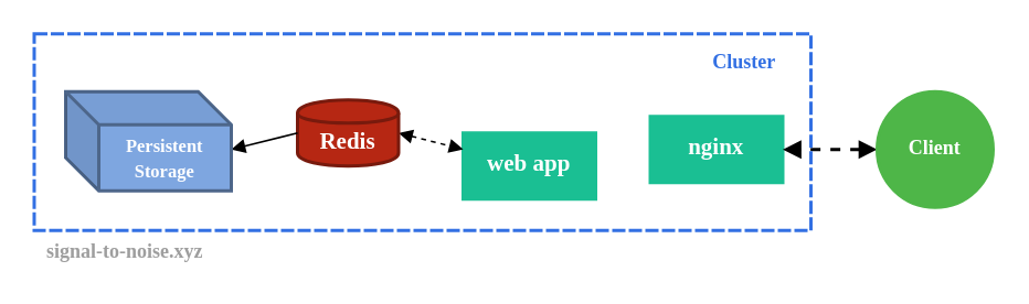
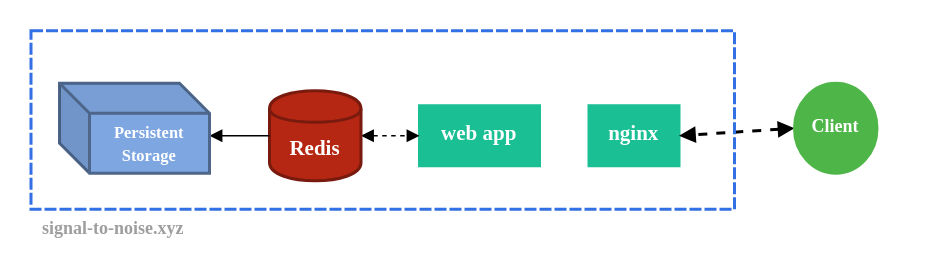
- <mxCell id="7" value="&lt;div style='width: 77.0px;height: 14.0px;word-break: break-word;'&gt;&lt;div align=&quot;center&quot;&gt;&lt;span style=&quot;font-size:12px;color:#3370e3;font-weight:bold;font-family:&amp;#39;Droid Sans Mono&amp;#39;; line-height: 0;&quot;&gt;&lt;span style=&quot; line-height: normal;&quot;&gt;Cluster&lt;/span&gt;&lt;/span&gt;&lt;/div&gt;&lt;/div&gt;" style="text;html=1;nl2Br=0;html=1;nl2Br=0;verticalAlign=middle;align=center;spacingLeft=0.0;spacingRight=0;whiteSpace=wrap;gliffyId=82;" parent="1" vertex="1"><mxGeometry x="409" y="29" width="80" height="14" as="geometry" /></mxCell>
- <mxCell id="10" value="&lt;font style=&quot;font-size: 14px&quot;&gt;Redis&lt;/font&gt;" style="shape=cylinder;whiteSpace=wrap;html=1;boundedLbl=1;backgroundOutline=1;fillColor=#B62713;strokeColor=#781A0D;strokeWidth=2;fontColor=#FFFFFF;fontStyle=1;fontFamily=Droid Sans Mono;" parent="1" vertex="1"><mxGeometry x="179" y="60" width="61" height="40" as="geometry" /></mxCell>
+ <mxCell id="10" value="&lt;font style=&quot;font-size: 14px&quot;&gt;Redis&lt;/font&gt;" style="shape=cylinder;whiteSpace=wrap;html=1;boundedLbl=1;backgroundOutline=1;fillColor=#B62713;strokeColor=#781A0D;strokeWidth=2;fontColor=#FFFFFF;fontStyle=1;fontFamily=Droid Sans Mono;" parent="1" vertex="1"><mxGeometry x="179" y="60" width="61" height="60" as="geometry" /></mxCell>
- <mxCell id="3" value="&lt;div style=&quot;width: 73.0px ; height: 16.0px ; word-break: break-word&quot;&gt;&lt;div align=&quot;center&quot;&gt;&lt;span style=&quot;font-size: 14px ; color: #ffffff ; text-decoration: none ; font-weight: bold ; font-family: &amp;#34;droid sans mono&amp;#34; ; line-height: 0&quot;&gt;&lt;span style=&quot;text-decoration: none ; line-height: normal&quot;&gt;nginx&lt;/span&gt;&lt;/span&gt;&lt;/div&gt;&lt;/div&gt;" style="shape=rect;shadow=0;strokeWidth=2;fillColor=#1abf93;strokeColor=#1abf93;opacity=100.0;html=1;nl2Br=0;verticalAlign=middle;align=center;spacingLeft=6;spacingRight=6;whiteSpace=wrap;gliffyId=100;spacingBottom=4;" parent="1" vertex="1"><mxGeometry x="392" y="70" width="80" height="40" as="geometry" /></mxCell>
+ <mxCell id="3" value="&lt;div style=&quot;width: 73.0px ; height: 16.0px ; word-break: break-word&quot;&gt;&lt;div align=&quot;center&quot;&gt;&lt;span style=&quot;font-size: 14px ; color: #ffffff ; text-decoration: none ; font-weight: bold ; font-family: &amp;#34;droid sans mono&amp;#34; ; line-height: 0&quot;&gt;&lt;span style=&quot;text-decoration: none ; line-height: normal&quot;&gt;nginx&lt;/span&gt;&lt;/span&gt;&lt;/div&gt;&lt;/div&gt;" style="shape=rect;shadow=0;strokeWidth=2;fillColor=#1abf93;strokeColor=#1abf93;opacity=100.0;html=1;nl2Br=0;verticalAlign=middle;align=center;spacingLeft=6;spacingRight=6;whiteSpace=wrap;gliffyId=100;spacingBottom=4;" parent="1" vertex="1"><mxGeometry x="392" y="70" width="60" height="40" as="geometry" /></mxCell>
- <mxCell id="5" value="&lt;div style='width: 64.2px;height: 14.0px;word-break: break-word;'&gt;&lt;div align=&quot;center&quot;&gt;&lt;span style=&quot;font-size:12px;color:#ffffff;text-decoration:none;font-weight:bold;font-family:&amp;#39;Droid Sans Mono&amp;#39;; line-height: 0;&quot;&gt;&lt;span style=&quot;text-decoration:none; line-height: normal;&quot;&gt;Client&lt;/span&gt;&lt;/span&gt;&lt;/div&gt;&lt;/div&gt;" style="shape=ellipse;perimeter=ellipsePerimeter;shadow=0;strokeWidth=2;fillColor=#4eb648;strokeColor=#4eb648;opacity=100.0;html=1;nl2Br=0;verticalAlign=middle;align=center;spacingLeft=6;spacingRight=6;whiteSpace=wrap;gliffyId=85;spacingBottom=4;" parent="1" vertex="1"><mxGeometry x="529" y="55" width="70" height="70" as="geometry" /></mxCell>
+ <mxCell id="5" value="&lt;div style='width: 64.2px;height: 14.0px;word-break: break-word;'&gt;&lt;div align=&quot;center&quot;&gt;&lt;span style=&quot;font-size:12px;color:#ffffff;text-decoration:none;font-weight:bold;font-family:&amp;#39;Droid Sans Mono&amp;#39;; line-height: 0;&quot;&gt;&lt;span style=&quot;text-decoration:none; line-height: normal;&quot;&gt;Client&lt;/span&gt;&lt;/span&gt;&lt;/div&gt;&lt;/div&gt;" style="shape=ellipse;perimeter=ellipsePerimeter;shadow=0;strokeWidth=2;fillColor=#4eb648;strokeColor=#4eb648;opacity=100.0;html=1;nl2Br=0;verticalAlign=middle;align=center;spacingLeft=6;spacingRight=6;whiteSpace=wrap;gliffyId=85;spacingBottom=4;" parent="1" vertex="1"><mxGeometry x="529" y="55" width="55" height="60" as="geometry" /></mxCell>
- <mxCell id="2" value="&lt;div style=&quot;width: 73.0px ; height: 16.0px ; word-break: break-word&quot;&gt;&lt;div align=&quot;center&quot;&gt;&lt;span style=&quot;font-size: 14px ; color: #ffffff ; text-decoration: none ; font-weight: bold ; font-family: &amp;#34;droid sans mono&amp;#34; ; line-height: 0&quot;&gt;&lt;span style=&quot;text-decoration: none ; line-height: normal&quot;&gt;web app&lt;/span&gt;&lt;/span&gt;&lt;/div&gt;&lt;/div&gt;" style="shape=rect;shadow=0;strokeWidth=2;fillColor=#1abf93;strokeColor=#1abf93;opacity=100.0;html=1;nl2Br=0;verticalAlign=middle;align=center;spacingLeft=6;spacingRight=6;whiteSpace=wrap;gliffyId=102;spacingBottom=4;" parent="1" vertex="1"><mxGeometry x="279" y="80" width="80" height="40" as="geometry" /></mxCell>
+ <mxCell id="2" value="&lt;div style=&quot;width: 73.0px ; height: 16.0px ; word-break: break-word&quot;&gt;&lt;div align=&quot;center&quot;&gt;&lt;span style=&quot;font-size: 14px ; color: #ffffff ; text-decoration: none ; font-weight: bold ; font-family: &amp;#34;droid sans mono&amp;#34; ; line-height: 0&quot;&gt;&lt;span style=&quot;text-decoration: none ; line-height: normal&quot;&gt;web app&lt;/span&gt;&lt;/span&gt;&lt;/div&gt;&lt;/div&gt;" style="shape=rect;shadow=0;strokeWidth=2;fillColor=#1abf93;strokeColor=#1abf93;opacity=100.0;html=1;nl2Br=0;verticalAlign=middle;align=center;spacingLeft=6;spacingRight=6;whiteSpace=wrap;gliffyId=102;spacingBottom=4;" parent="1" vertex="1"><mxGeometry x="279" y="70" width="80" height="40" as="geometry" /></mxCell>
